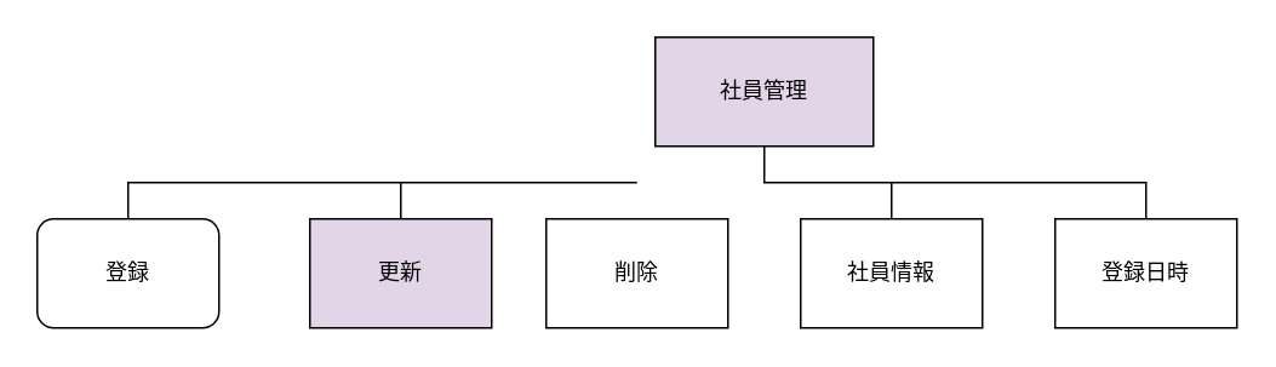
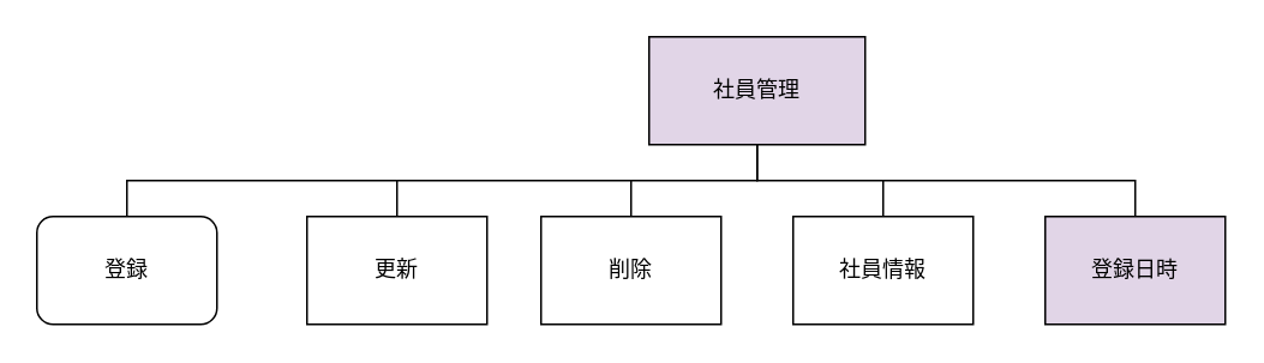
+ <mxCell id="8" value="" style="edgeStyle=elbowEdgeStyle;elbow=vertical;startArrow=none;endArrow=none;rounded=0;exitX=0.5;exitY=1;exitDx=0;exitDy=0;" edge="1" target="7" parent="1" source="2"><mxGeometry relative="1" as="geometry"><mxPoint x="280" y="80" as="sourcePoint" /></mxGeometry></mxCell>
- <mxCell id="9" value="更新" style="whiteSpace=wrap;html=1;align=center;verticalAlign=middle;container=1;recursiveResize=0;treeFolding=1;treeMoving=1;fillColor=#e1d5e7;" vertex="1" parent="1"><mxGeometry x="170" y="120" width="100" height="60" as="geometry" /></mxCell>
+ <mxCell id="9" value="更新" style="whiteSpace=wrap;html=1;align=center;verticalAlign=middle;container=1;recursiveResize=0;treeFolding=1;treeMoving=1;" vertex="1" parent="1"><mxGeometry x="170" y="120" width="100" height="60" as="geometry" /></mxCell>
- <mxCell id="5" value="登録日時" style="whiteSpace=wrap;html=1;align=center;verticalAlign=middle;container=1;recursiveResize=0;treeFolding=1;treeMoving=1;" vertex="1" parent="1"><mxGeometry x="580" y="120" width="100" height="60" as="geometry" /></mxCell>
+ <mxCell id="5" value="登録日時" style="whiteSpace=wrap;html=1;align=center;verticalAlign=middle;container=1;recursiveResize=0;treeFolding=1;treeMoving=1;fillColor=#e1d5e7;" vertex="1" parent="1"><mxGeometry x="580" y="120" width="100" height="60" as="geometry" /></mxCell>
